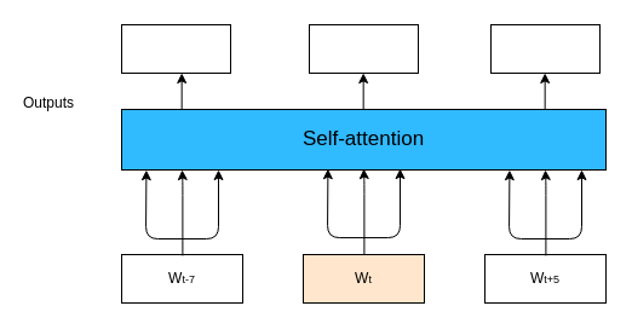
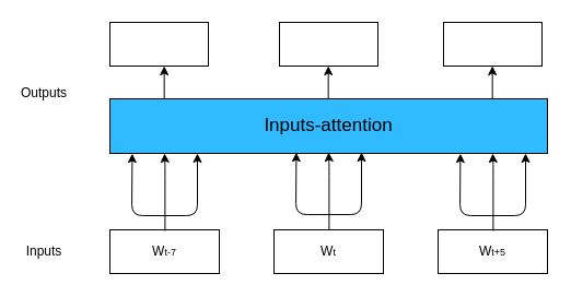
- <mxCell id="5" value="&lt;font style=&quot;font-size: 17px&quot;&gt;Self-attention&lt;/font&gt;" style="rounded=0;whiteSpace=wrap;html=1;fillColor=#30BAFF;strokeWidth=1;" vertex="1" parent="1"><mxGeometry x="100" y="90" width="400" height="50" as="geometry" /></mxCell>
+ <mxCell id="5" value="&lt;font style=&quot;font-size: 17px&quot;&gt;Inputs-attention&lt;/font&gt;" style="rounded=0;whiteSpace=wrap;html=1;fillColor=#30BAFF;strokeWidth=1;" vertex="1" parent="1"><mxGeometry x="100" y="90" width="400" height="50" as="geometry" /></mxCell>
+ <mxCell id="18" value="Inputs" style="text;html=1;strokeColor=none;fillColor=none;align=center;verticalAlign=middle;whiteSpace=wrap;rounded=0;" vertex="1" parent="1"><mxGeometry x="20" y="220" width="40" height="20" as="geometry" /></mxCell>
- <mxCell id="3" value="W&lt;font style=&quot;font-size: 9px&quot;&gt;t&lt;/font&gt;" style="rounded=0;whiteSpace=wrap;html=1;fillColor=#ffe6cc;" vertex="1" parent="1"><mxGeometry x="250" y="210" width="100" height="40" as="geometry" /></mxCell>
+ <mxCell id="3" value="W&lt;font style=&quot;font-size: 9px&quot;&gt;t&lt;/font&gt;" style="rounded=0;whiteSpace=wrap;html=1;" vertex="1" parent="1"><mxGeometry x="250" y="210" width="100" height="40" as="geometry" /></mxCell>
